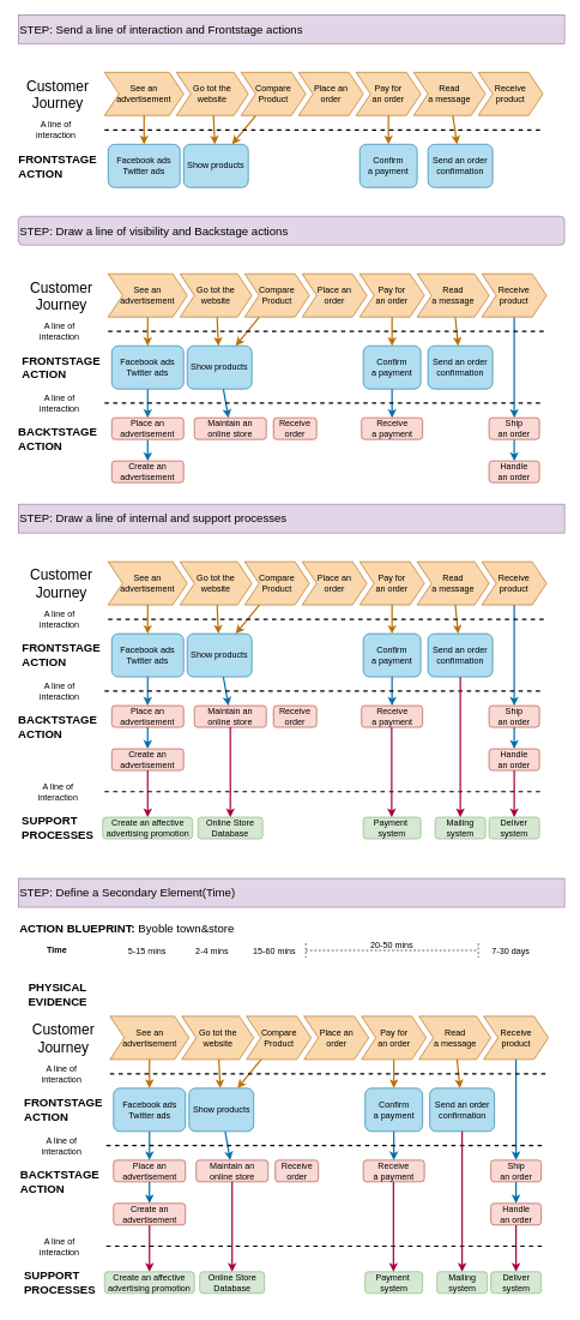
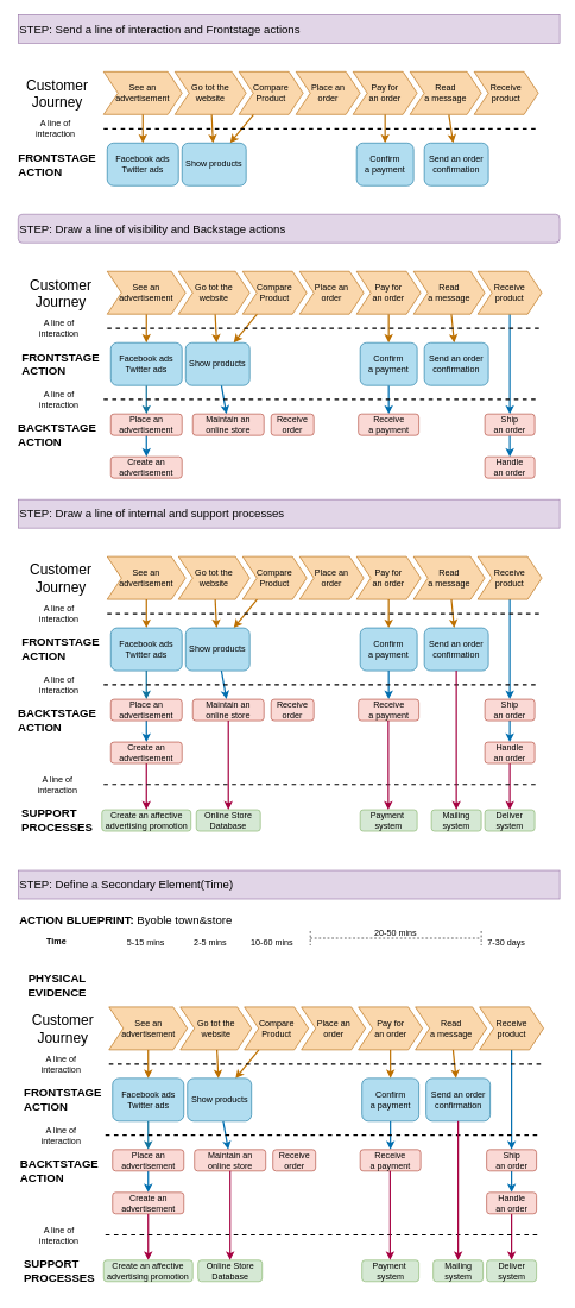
- <mxCell id="171" value="&lt;font style=&quot;font-size: 12px&quot;&gt;2-4 mins&lt;/font&gt;" style="text;html=1;strokeColor=none;fillColor=none;align=center;verticalAlign=middle;whiteSpace=wrap;rounded=0;fontSize=16;" vertex="1" parent="1"><mxGeometry x="270" y="1310" width="50" height="20" as="geometry" /></mxCell>
+ <mxCell id="171" value="&lt;font style=&quot;font-size: 12px&quot;&gt;2-5 mins&lt;/font&gt;" style="text;html=1;strokeColor=none;fillColor=none;align=center;verticalAlign=middle;whiteSpace=wrap;rounded=0;fontSize=16;" vertex="1" parent="1"><mxGeometry x="270" y="1310" width="50" height="20" as="geometry" /></mxCell>
- <mxCell id="172" value="&lt;font style=&quot;font-size: 12px&quot;&gt;15-60 mins&lt;/font&gt;" style="text;html=1;strokeColor=none;fillColor=none;align=center;verticalAlign=middle;whiteSpace=wrap;rounded=0;fontSize=16;" vertex="1" parent="1"><mxGeometry x="345" y="1310" width="72.5" height="20" as="geometry" /></mxCell>
+ <mxCell id="172" value="&lt;font style=&quot;font-size: 12px&quot;&gt;10-60 mins&lt;/font&gt;" style="text;html=1;strokeColor=none;fillColor=none;align=center;verticalAlign=middle;whiteSpace=wrap;rounded=0;fontSize=16;" vertex="1" parent="1"><mxGeometry x="345" y="1310" width="72.5" height="20" as="geometry" /></mxCell>
- <mxCell id="173" value="&lt;font style=&quot;font-size: 12px&quot;&gt;20-50 mins&lt;br style=&quot;font-size: 12px;&quot;&gt;&lt;br style=&quot;font-size: 12px;&quot;&gt;&lt;/font&gt;" style="shape=crossbar;whiteSpace=wrap;html=1;rounded=1;fontSize=12;align=center;dashed=1;" vertex="1" parent="1"><mxGeometry x="425" y="1310" width="240" height="20" as="geometry" /></mxCell>
+ <mxCell id="173" value="&lt;font style=&quot;font-size: 12px&quot;&gt;20-50 mins&lt;br style=&quot;font-size: 12px;&quot;&gt;&lt;br style=&quot;font-size: 12px;&quot;&gt;&lt;/font&gt;" style="shape=crossbar;whiteSpace=wrap;html=1;rounded=1;fontSize=12;align=center;dashed=1;" vertex="1" parent="1"><mxGeometry x="435" y="1305" width="240" height="20" as="geometry" /></mxCell>
